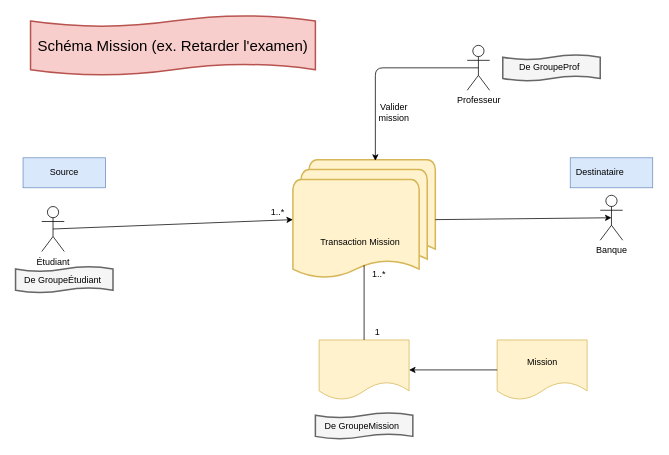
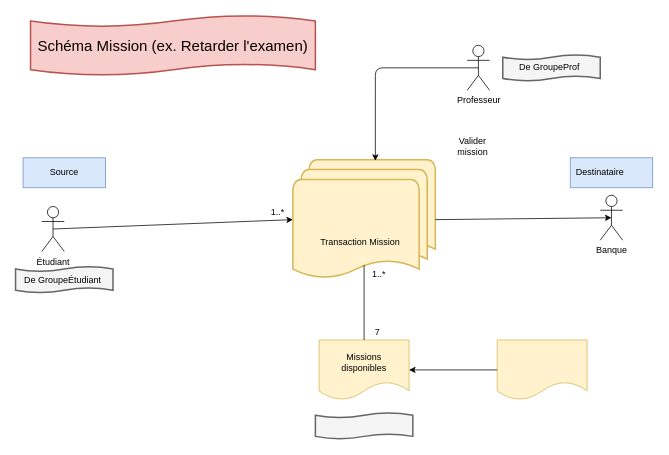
- <mxCell id="27" value="Valider mission" style="text;html=1;strokeColor=none;fillColor=none;align=center;verticalAlign=middle;whiteSpace=wrap;rounded=0;" vertex="1" parent="1"><mxGeometry x="490" y="140" width="70" height="20" as="geometry" /></mxCell>
+ <mxCell id="27" value="Valider mission" style="text;html=1;strokeColor=none;fillColor=none;align=center;verticalAlign=middle;whiteSpace=wrap;rounded=0;" vertex="1" parent="1"><mxGeometry x="595" y="185" width="70" height="20" as="geometry" /></mxCell>
- <mxCell id="30" value="1" style="text;html=1;strokeColor=none;fillColor=none;align=center;verticalAlign=middle;whiteSpace=wrap;rounded=0;" vertex="1" parent="1"><mxGeometry x="482.5" y="433" width="40" height="20" as="geometry" /></mxCell>
+ <mxCell id="30" value="7" style="text;html=1;strokeColor=none;fillColor=none;align=center;verticalAlign=middle;whiteSpace=wrap;rounded=0;" vertex="1" parent="1"><mxGeometry x="482.5" y="433" width="40" height="20" as="geometry" /></mxCell>
+ <mxCell id="16" value="Missions disponibles" style="text;html=1;strokeColor=none;fillColor=none;align=center;verticalAlign=middle;whiteSpace=wrap;rounded=0;" vertex="1" parent="1"><mxGeometry x="430" y="473" width="110" height="20" as="geometry" /></mxCell>
- <mxCell id="17" value="Mission" style="text;html=1;strokeColor=none;fillColor=none;align=center;verticalAlign=middle;whiteSpace=wrap;rounded=0;" vertex="1" parent="1"><mxGeometry x="667.5" y="473" width="110" height="20" as="geometry" /></mxCell>
- <mxCell id="19" value="De GroupeMission" style="text;html=1;strokeColor=none;fillColor=none;align=center;verticalAlign=middle;whiteSpace=wrap;rounded=0;" vertex="1" parent="1"><mxGeometry x="420" y="557.5" width="125" height="20" as="geometry" /></mxCell>
